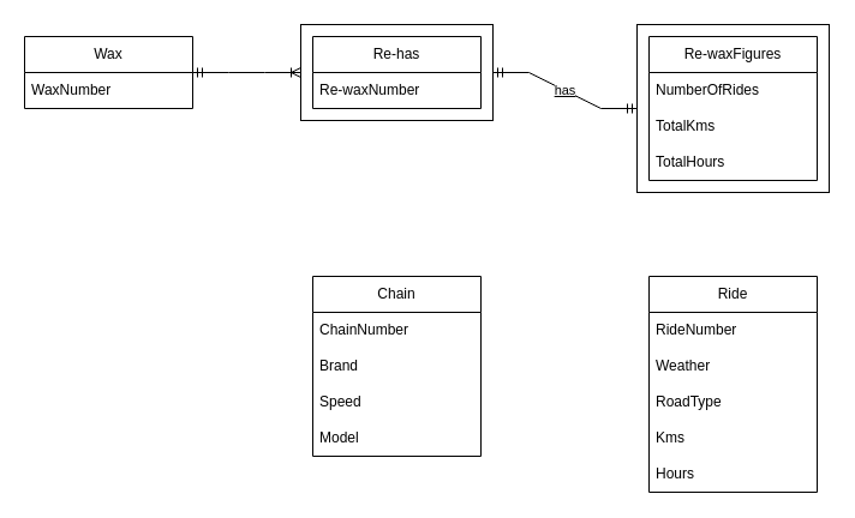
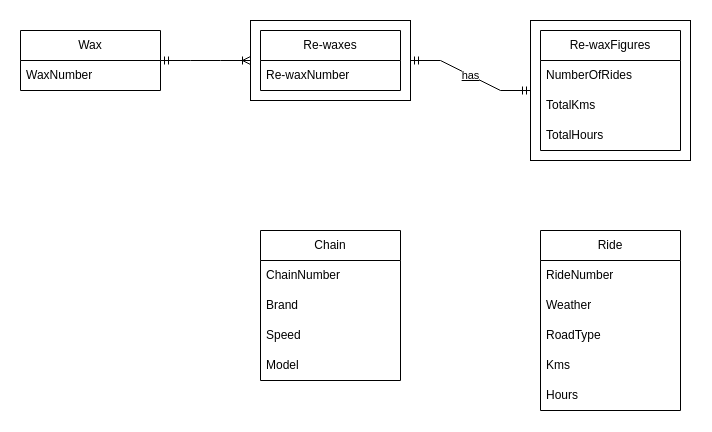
- <mxCell id="11" value="Re-has" style="swimlane;fontStyle=0;childLayout=stackLayout;horizontal=1;startSize=30;horizontalStack=0;resizeParent=1;resizeParentMax=0;resizeLast=0;collapsible=1;marginBottom=0;whiteSpace=wrap;html=1;" parent="1" vertex="1"><mxGeometry x="260" y="30" width="140" height="60" as="geometry" /></mxCell>
+ <mxCell id="11" value="Re-waxes" style="swimlane;fontStyle=0;childLayout=stackLayout;horizontal=1;startSize=30;horizontalStack=0;resizeParent=1;resizeParentMax=0;resizeLast=0;collapsible=1;marginBottom=0;whiteSpace=wrap;html=1;" parent="1" vertex="1"><mxGeometry x="260" y="30" width="140" height="60" as="geometry" /></mxCell>
